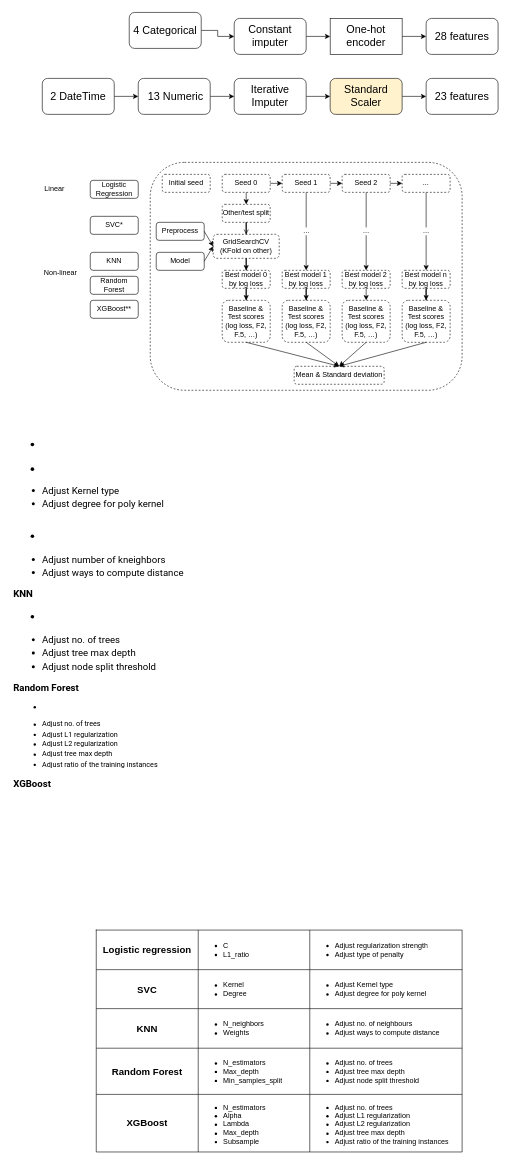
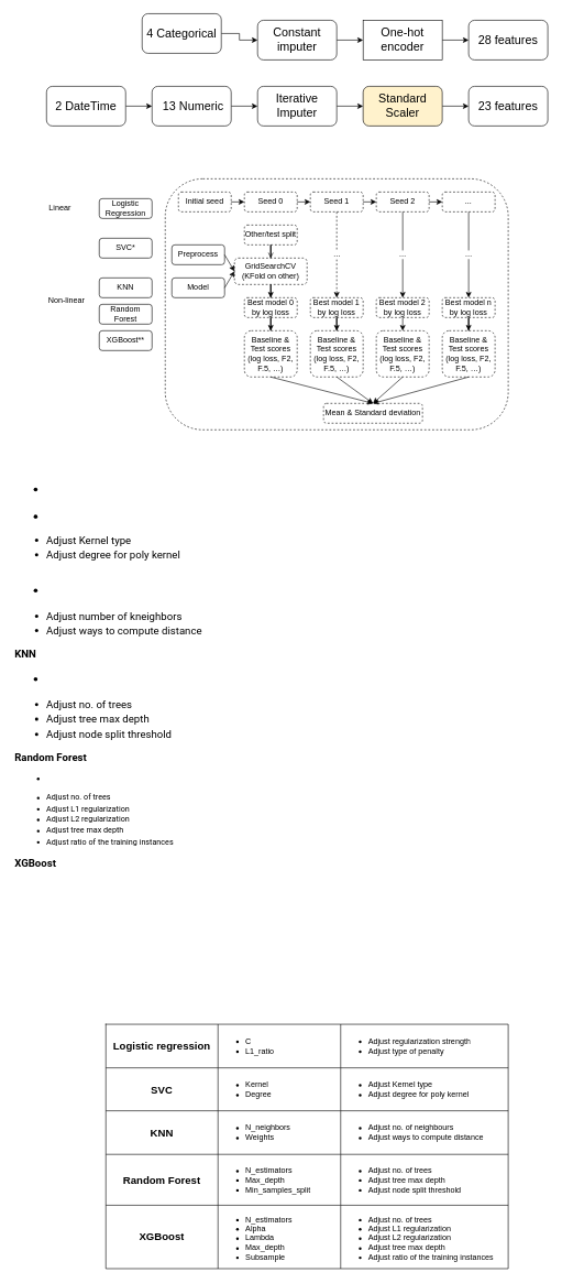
+ <mxCell id="19" style="edgeStyle=orthogonalEdgeStyle;rounded=0;orthogonalLoop=1;jettySize=auto;html=1;exitX=1;exitY=0.5;exitDx=0;exitDy=0;entryX=0;entryY=0.5;entryDx=0;entryDy=0;" parent="1" source="20" target="23" edge="1"><mxGeometry relative="1" as="geometry" /></mxCell>
- <mxCell id="22" style="edgeStyle=orthogonalEdgeStyle;rounded=0;orthogonalLoop=1;jettySize=auto;html=1;exitX=0.5;exitY=1;exitDx=0;exitDy=0;entryX=0.5;entryY=0;entryDx=0;entryDy=0;" parent="1" source="23" target="30" edge="1"><mxGeometry relative="1" as="geometry" /></mxCell>
- <mxCell id="46" value="…" style="edgeStyle=orthogonalEdgeStyle;rounded=0;orthogonalLoop=1;jettySize=auto;html=1;exitX=0.5;exitY=1;exitDx=0;exitDy=0;" parent="1" source="25" target="48" edge="1"><mxGeometry relative="1" as="geometry"><mxPoint x="510" y="320" as="sourcePoint" /></mxGeometry></mxCell>
+ <mxCell id="46" value="…" style="edgeStyle=orthogonalEdgeStyle;rounded=0;orthogonalLoop=1;jettySize=auto;html=1;exitX=0.5;exitY=1;exitDx=0;exitDy=0;dashed=1;" parent="1" source="25" target="48" edge="1"><mxGeometry relative="1" as="geometry"><mxPoint x="510" y="320" as="sourcePoint" /></mxGeometry></mxCell>
